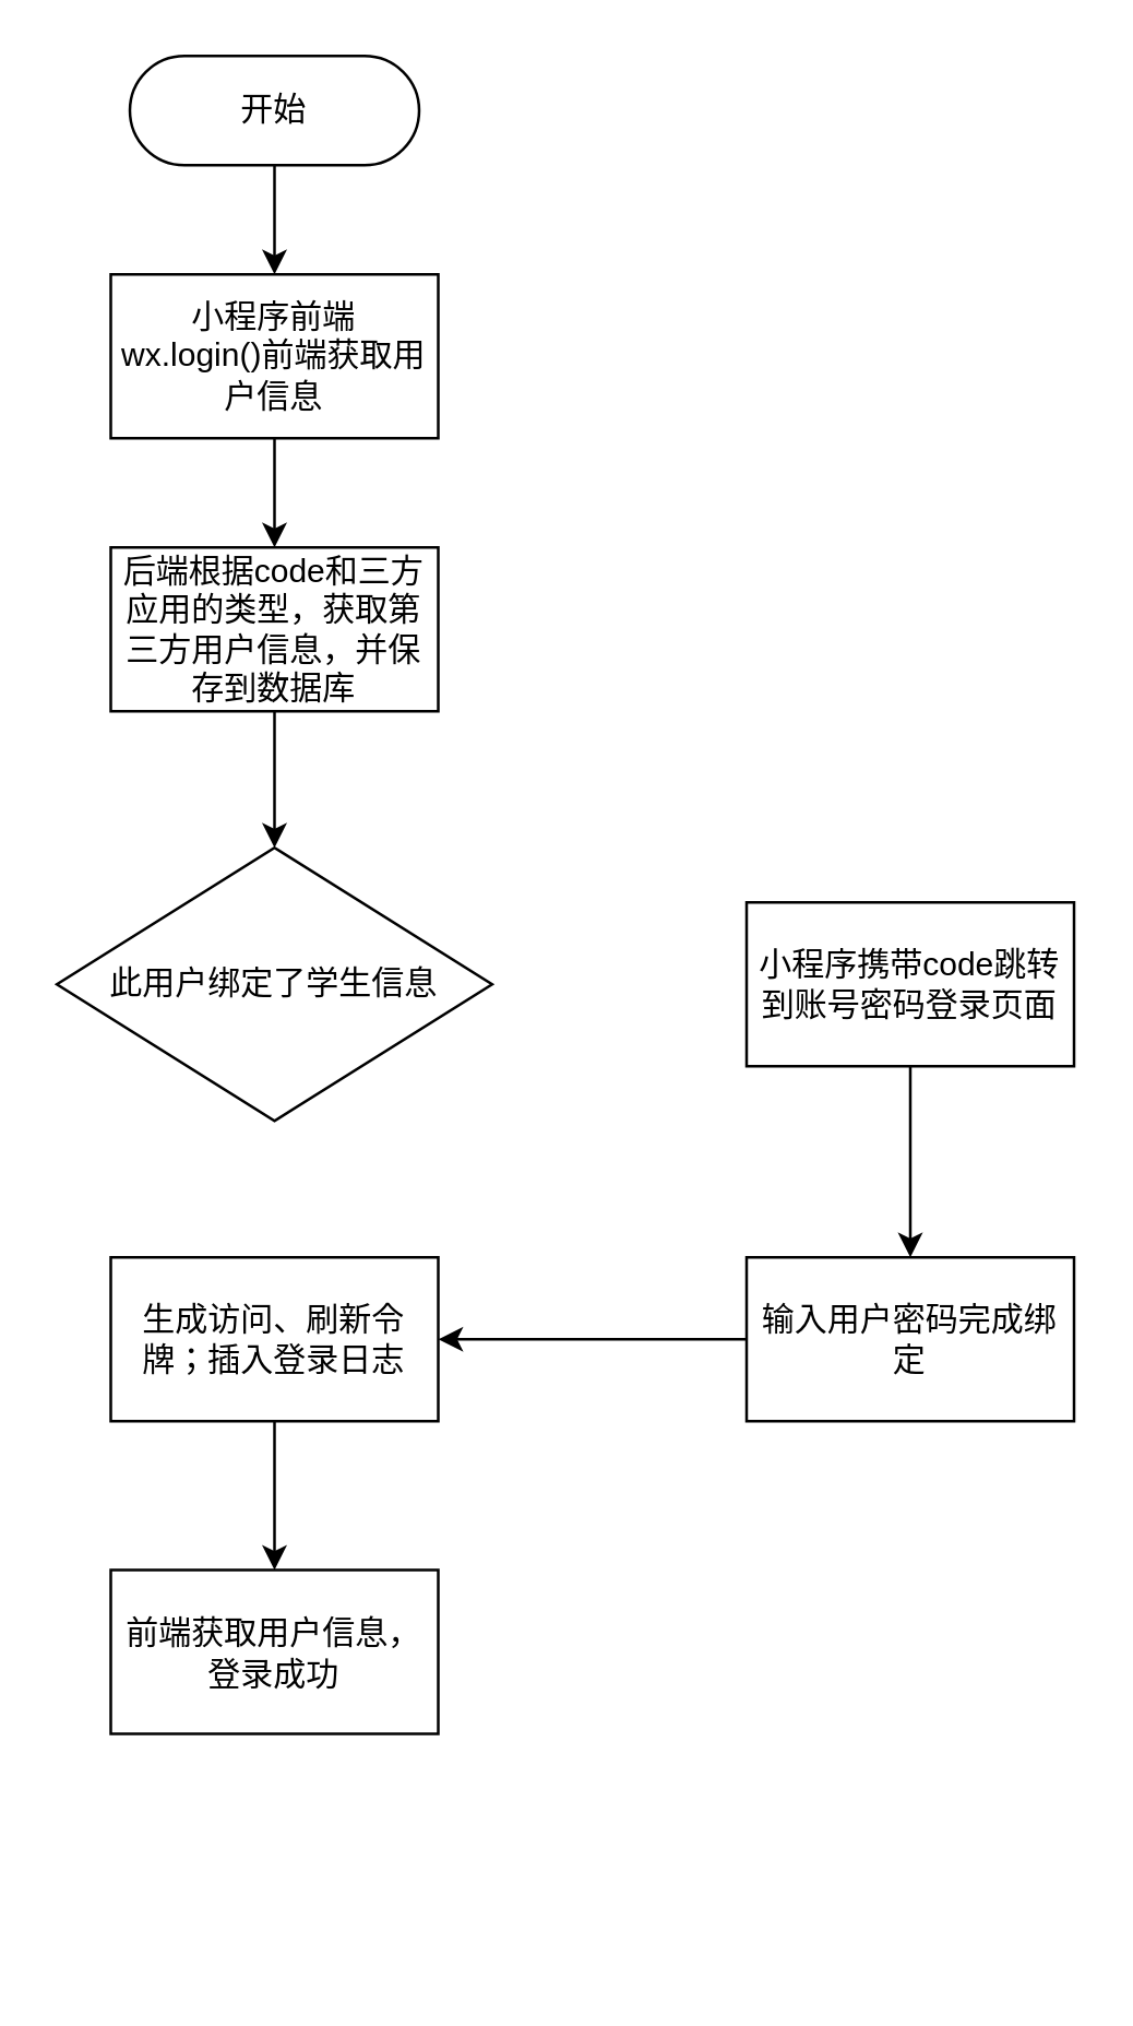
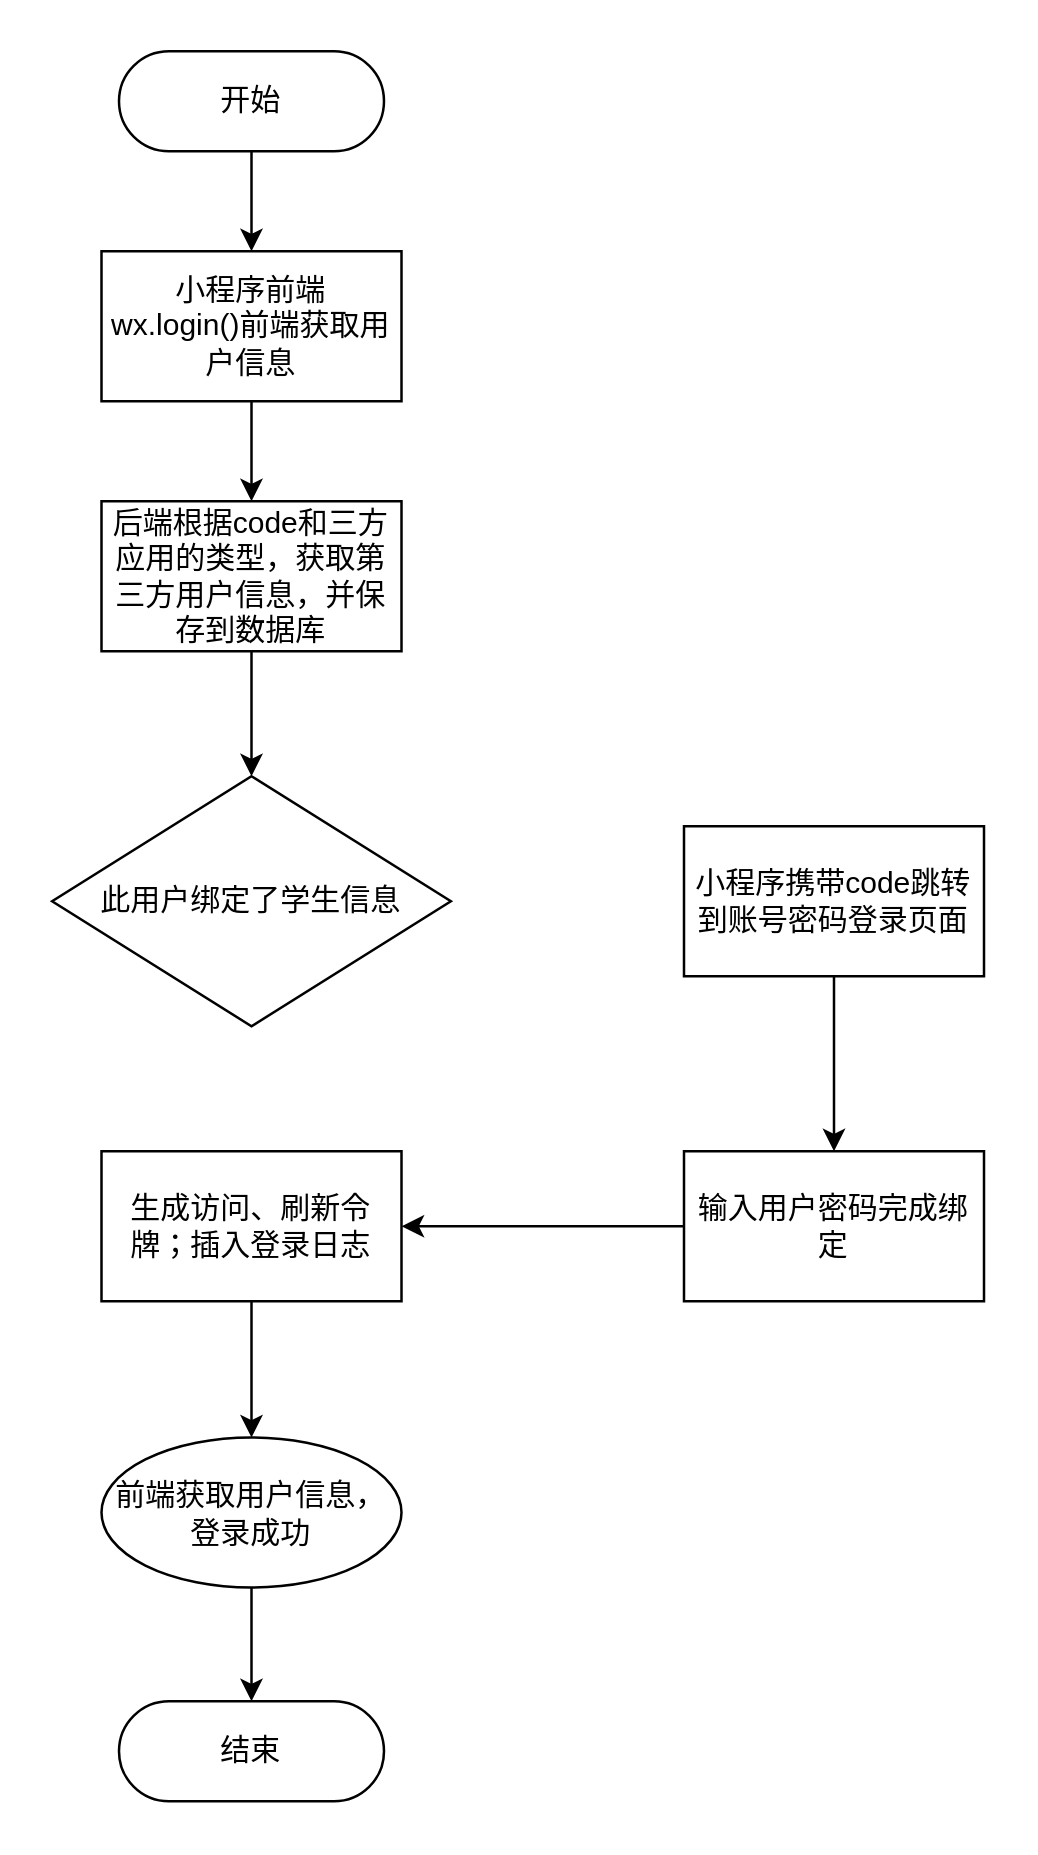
- <mxCell id="13" value="前端获取用户信息，登录成功" style="rounded=0;whiteSpace=wrap;html=1;" vertex="1" parent="1"><mxGeometry x="40" y="574.5" width="120" height="60" as="geometry" /></mxCell>
+ <mxCell id="13" value="前端获取用户信息，登录成功" style="ellipse;whiteSpace=wrap;html=1;" vertex="1" parent="1"><mxGeometry x="40" y="574.5" width="120" height="60" as="geometry" /></mxCell>
+ <mxCell id="12" style="edgeStyle=orthogonalEdgeStyle;rounded=0;orthogonalLoop=1;jettySize=auto;html=1;entryX=0.5;entryY=0;entryDx=0;entryDy=0;" edge="1" parent="1" source="13" target="4"><mxGeometry relative="1" as="geometry" /></mxCell>
+ <mxCell id="4" value="结束" style="rounded=1;whiteSpace=wrap;html=1;arcSize=50;" vertex="1" parent="1"><mxGeometry x="47" y="680" width="106" height="40" as="geometry" /></mxCell>
